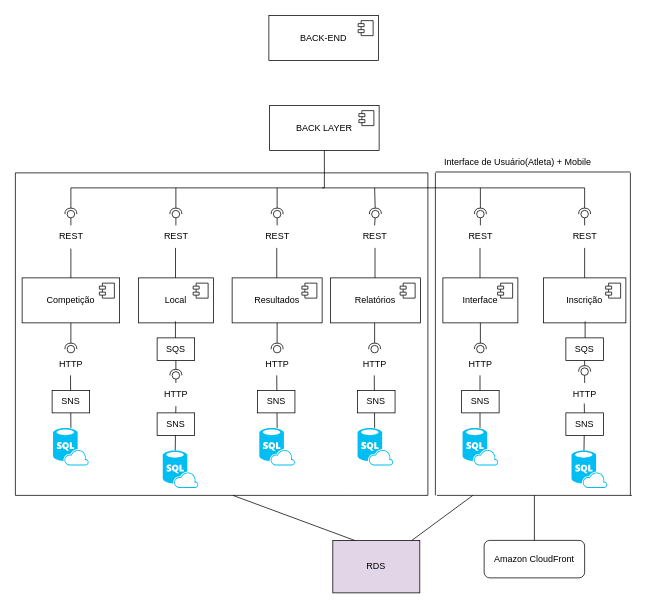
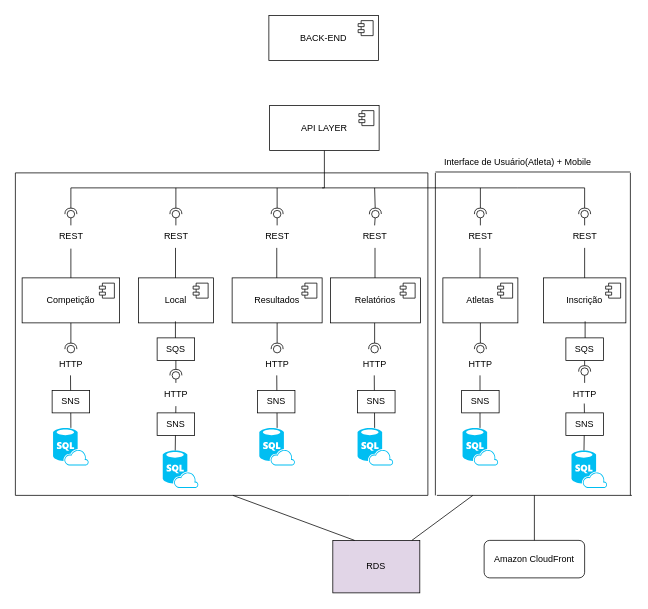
- <mxCell id="15" value="BACK LAYER" style="html=1;dropTarget=0;whiteSpace=wrap;" vertex="1" parent="1"><mxGeometry x="359" y="140" width="146" height="60" as="geometry" /></mxCell>
+ <mxCell id="15" value="API LAYER" style="html=1;dropTarget=0;whiteSpace=wrap;" vertex="1" parent="1"><mxGeometry x="359" y="140" width="146" height="60" as="geometry" /></mxCell>
- <mxCell id="12" value="Interface" style="html=1;dropTarget=0;whiteSpace=wrap;" vertex="1" parent="1"><mxGeometry x="590" y="370" width="100" height="60" as="geometry" /></mxCell>
+ <mxCell id="12" value="Atletas" style="html=1;dropTarget=0;whiteSpace=wrap;" vertex="1" parent="1"><mxGeometry x="590" y="370" width="100" height="60" as="geometry" /></mxCell>
